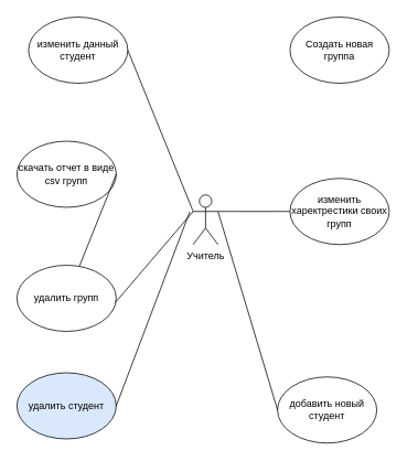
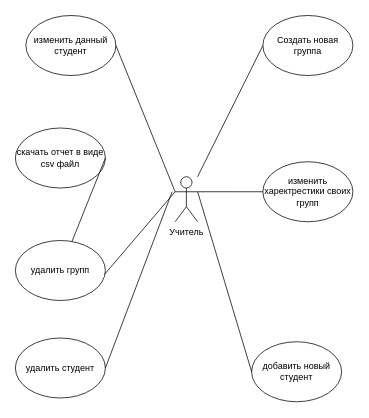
+ <mxCell id="6" value="" style="endArrow=none;html=1;rounded=0;entryX=0;entryY=0.5;entryDx=0;entryDy=0;" edge="1" parent="1" source="2" target="4"><mxGeometry width="50" height="50" relative="1" as="geometry"><mxPoint x="239" y="275" as="sourcePoint" /><mxPoint x="289" y="225" as="targetPoint" /></mxGeometry></mxCell>
- <mxCell id="10" value="скачать отчет в виде сsv групп" style="ellipse;whiteSpace=wrap;html=1;" vertex="1" parent="1"><mxGeometry x="20" y="170" width="120" height="80" as="geometry" /></mxCell>
+ <mxCell id="10" value="скачать отчет в виде сsv файл" style="ellipse;whiteSpace=wrap;html=1;" vertex="1" parent="1"><mxGeometry x="20" y="170" width="120" height="80" as="geometry" /></mxCell>
- <mxCell id="12" value="удалить студент" style="ellipse;whiteSpace=wrap;html=1;fillColor=#dae8fc;" vertex="1" parent="1"><mxGeometry x="20" y="450" width="120" height="80" as="geometry" /></mxCell>
+ <mxCell id="12" value="удалить студент" style="ellipse;whiteSpace=wrap;html=1;" vertex="1" parent="1"><mxGeometry x="20" y="450" width="120" height="80" as="geometry" /></mxCell>
